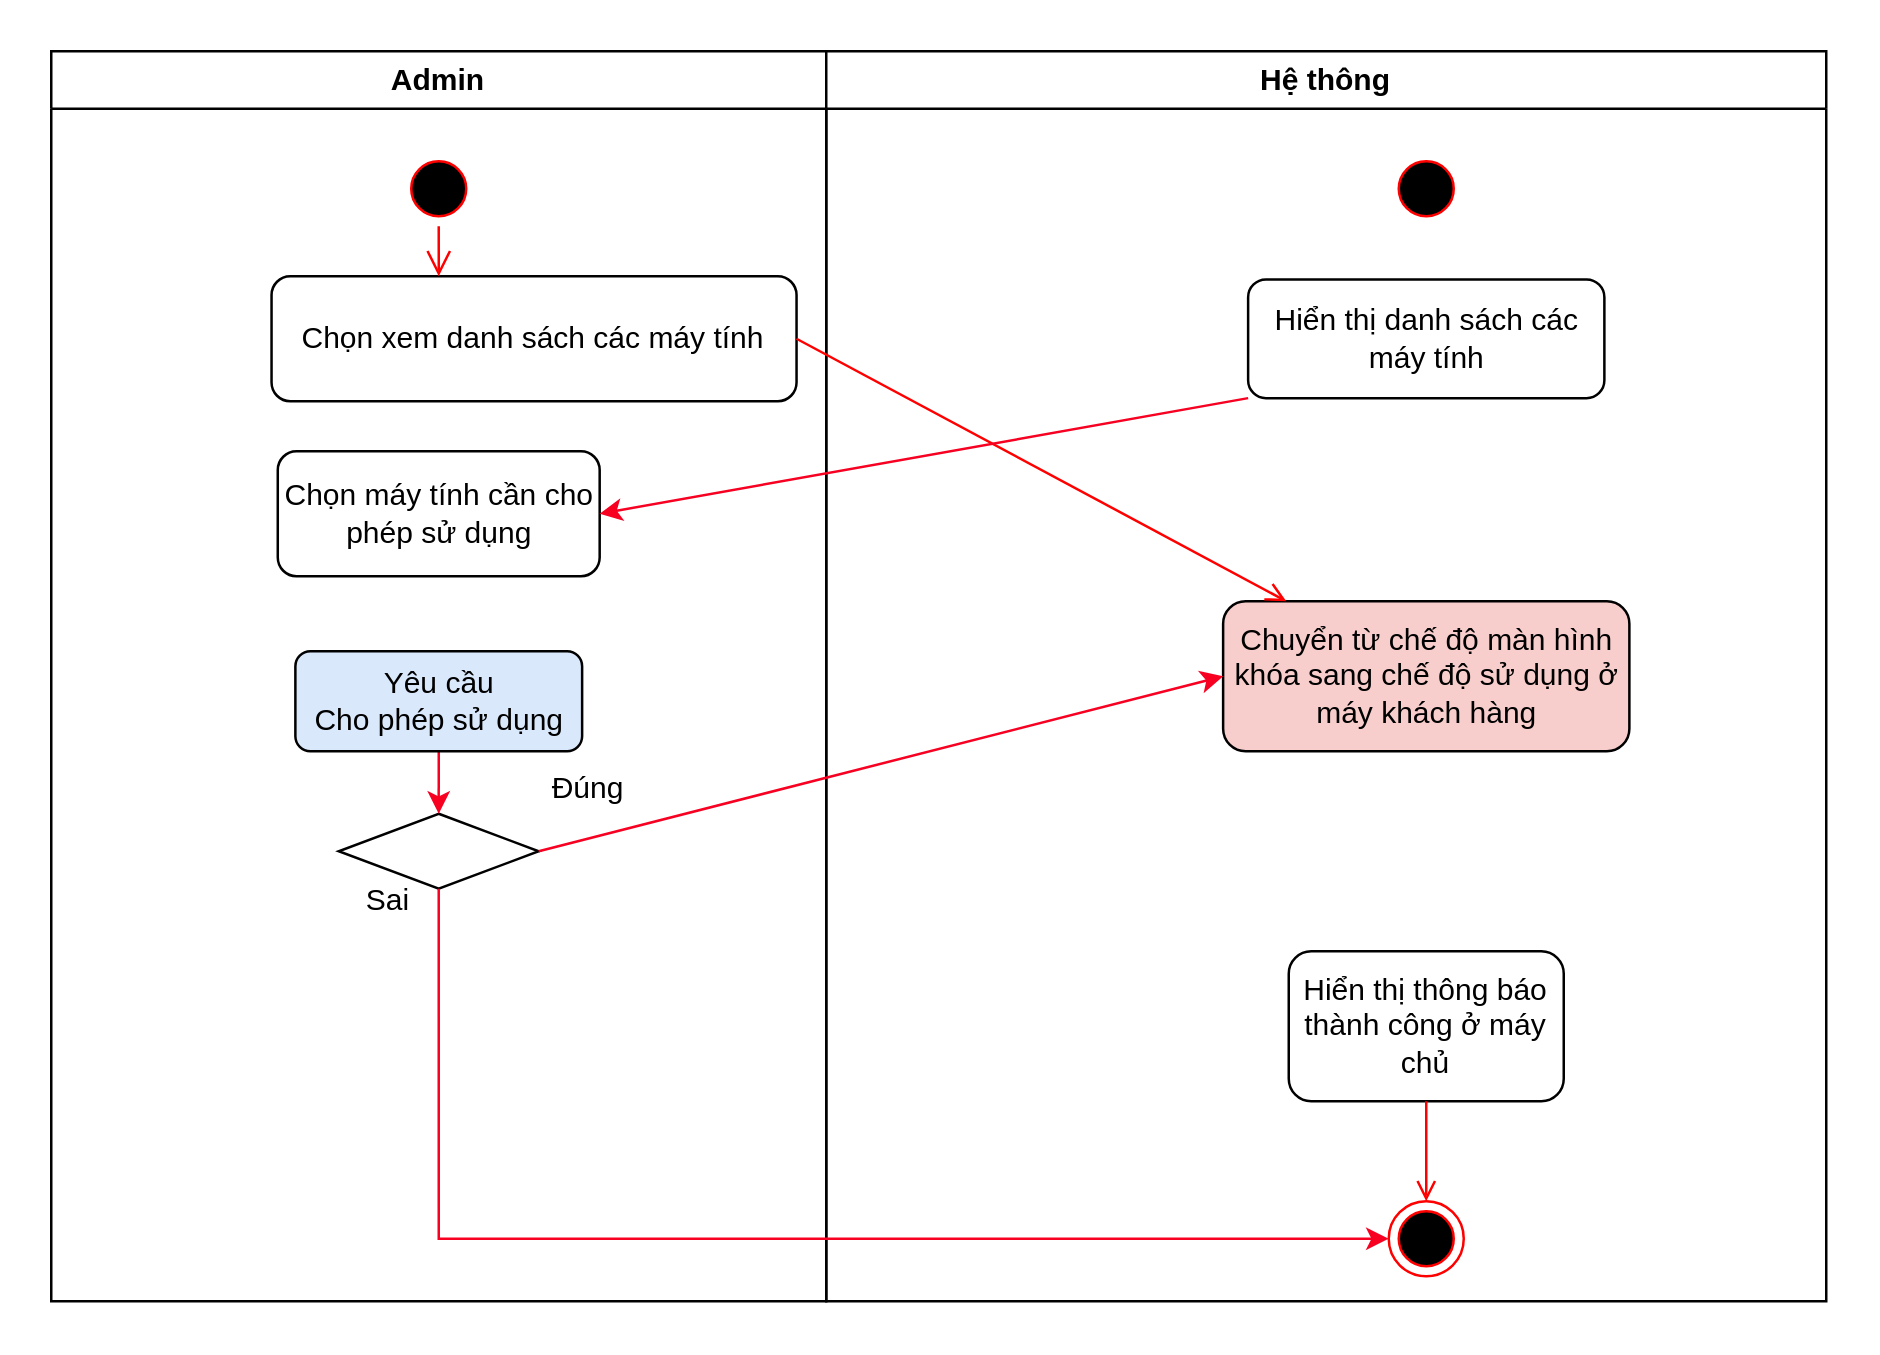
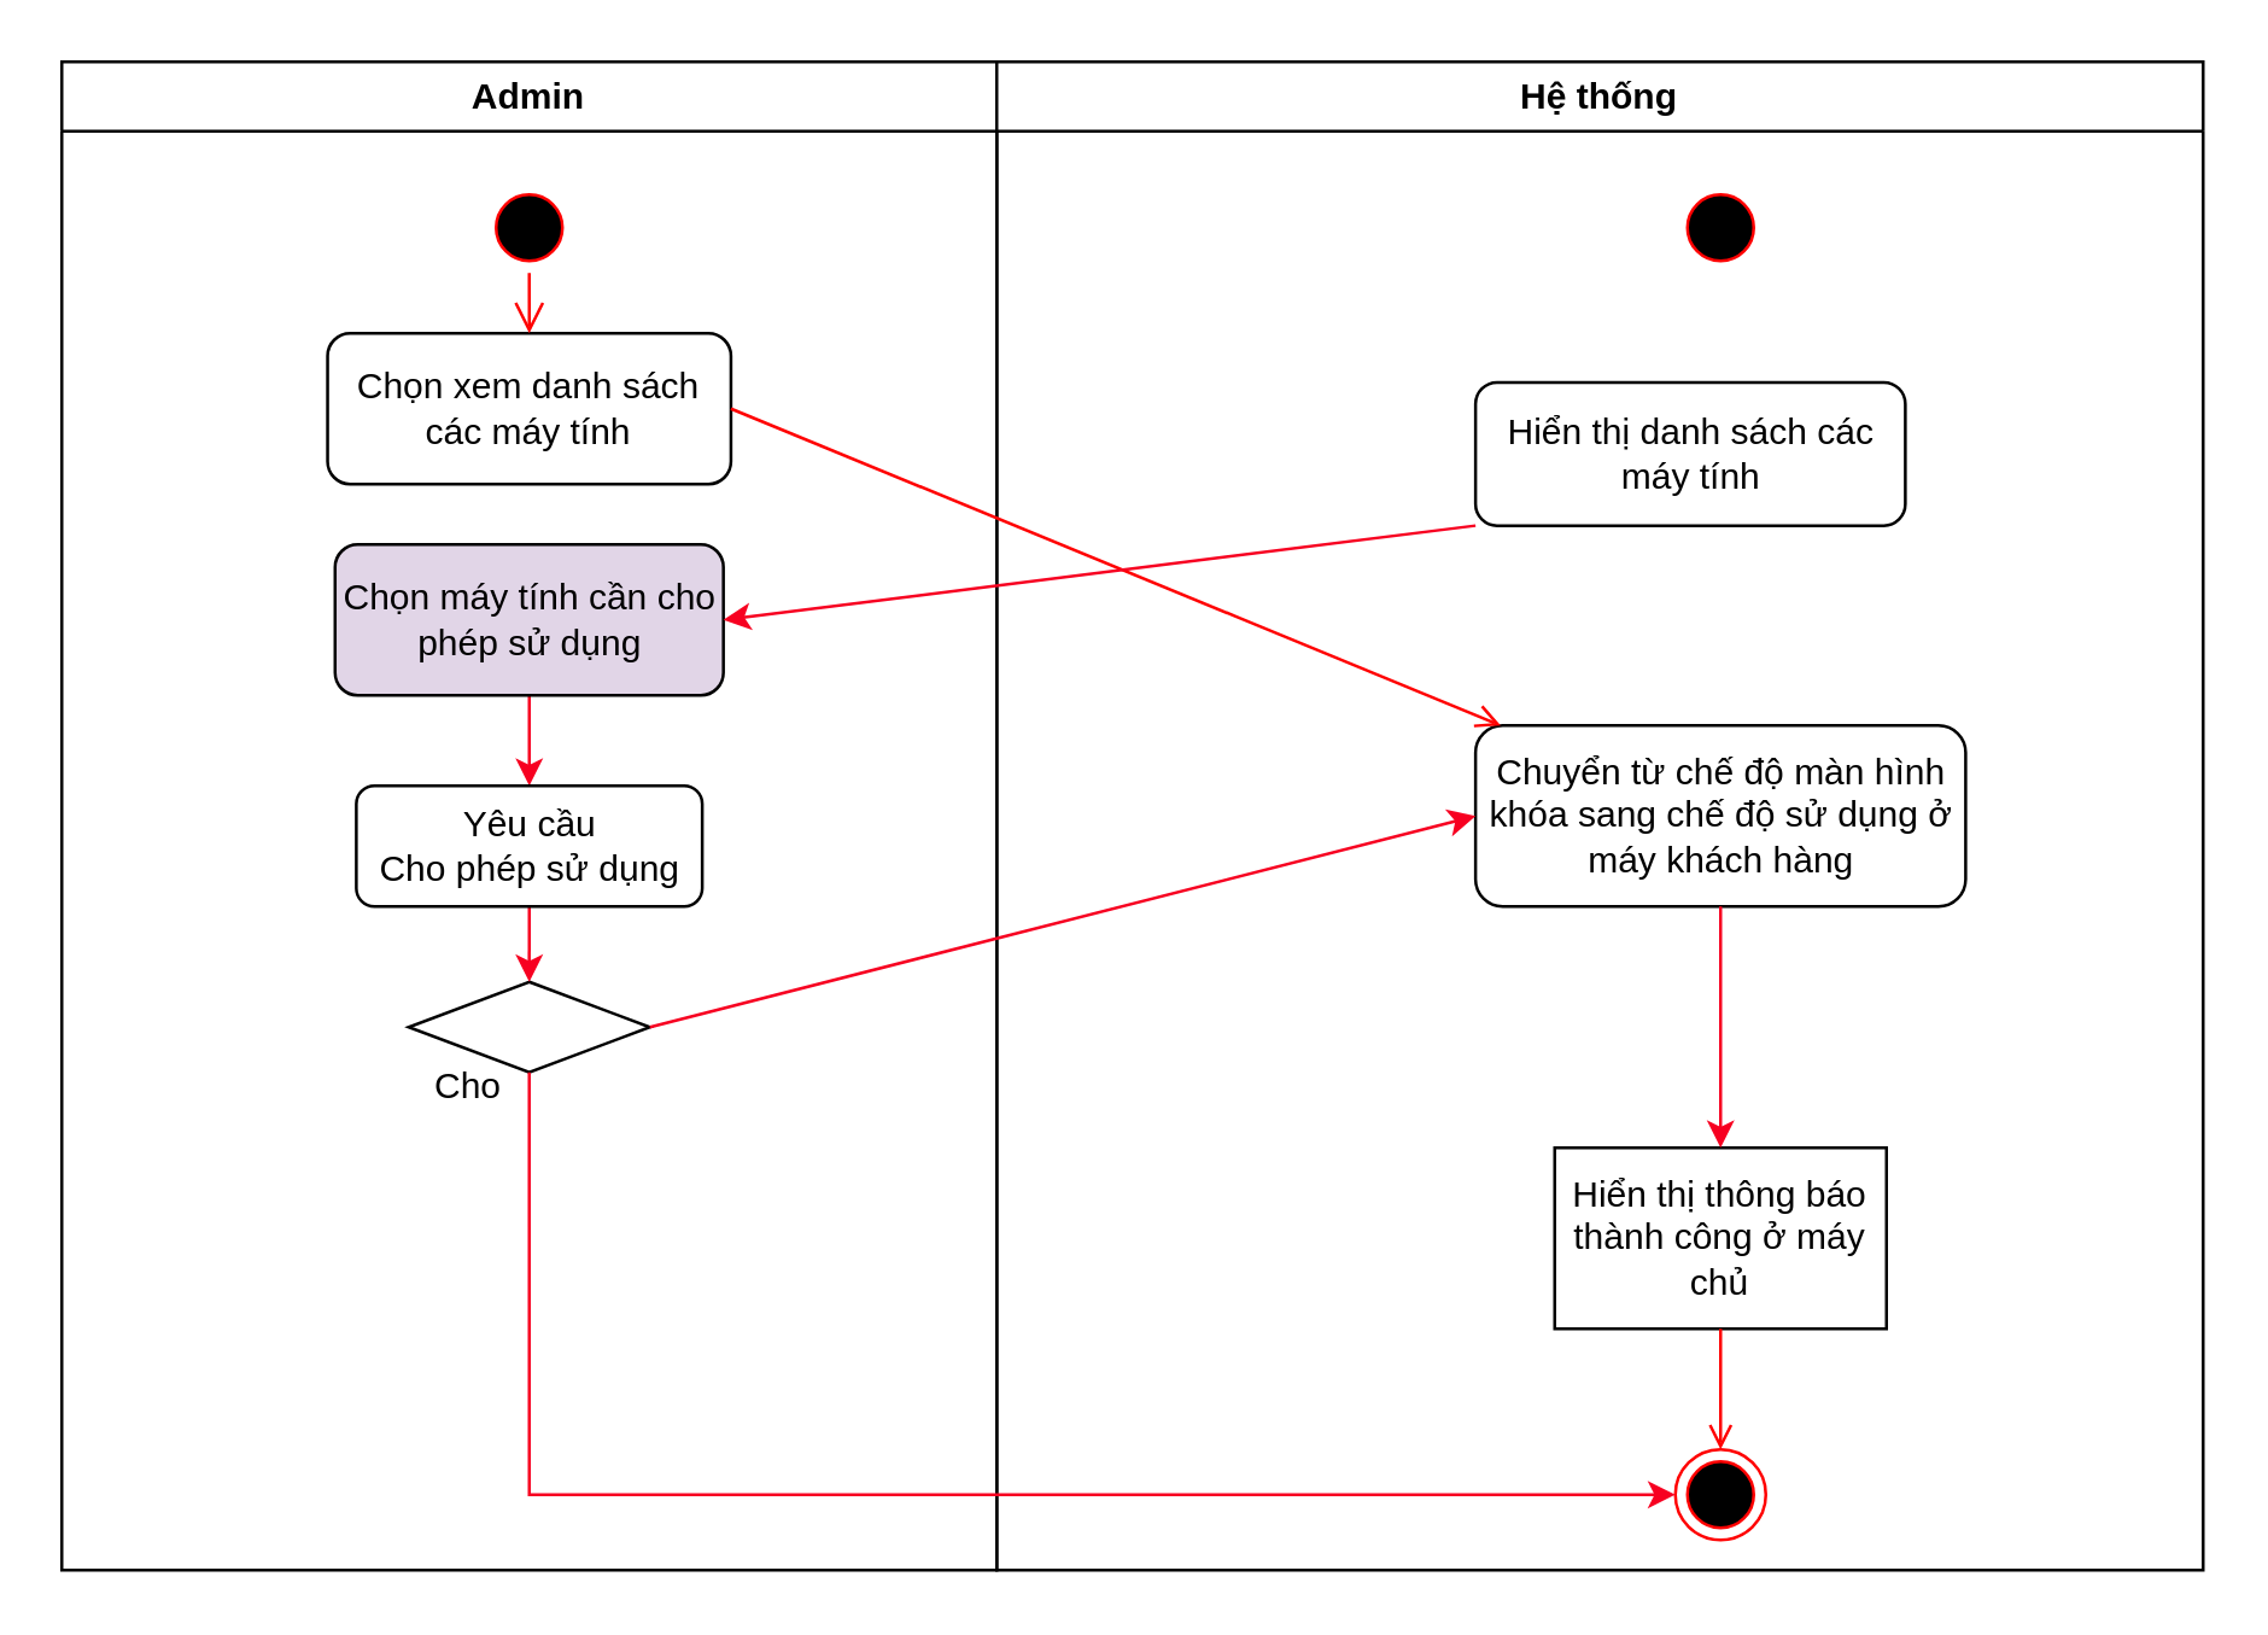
- <mxCell id="14" value="Hệ thông" style="swimlane;whiteSpace=wrap" parent="1" vertex="1"><mxGeometry x="330" y="20" width="400" height="500" as="geometry" /></mxCell>
+ <mxCell id="14" value="Hệ thống" style="swimlane;whiteSpace=wrap" parent="1" vertex="1"><mxGeometry x="330" y="20" width="400" height="500" as="geometry" /></mxCell>
- <mxCell id="5" value="Chọn xem danh sách các máy tính" style="rounded=1;whiteSpace=wrap;html=1;" parent="2" vertex="1"><mxGeometry x="88.12" y="90" width="210" height="50" as="geometry" /></mxCell>
+ <mxCell id="5" value="Chọn xem danh sách các máy tính" style="rounded=1;whiteSpace=wrap;html=1;" parent="2" vertex="1"><mxGeometry x="88.12" y="90" width="133.75" height="50" as="geometry" /></mxCell>
- <mxCell id="16" value="Hiển thị danh sách các máy tính" style="rounded=1;whiteSpace=wrap;html=1;" parent="14" vertex="1"><mxGeometry x="168.75" y="91.25" width="142.5" height="47.5" as="geometry" /></mxCell>
+ <mxCell id="16" value="Hiển thị danh sách các máy tính" style="rounded=1;whiteSpace=wrap;html=1;" parent="14" vertex="1"><mxGeometry x="158.75" y="106.25" width="142.5" height="47.5" as="geometry" /></mxCell>
- <mxCell id="8" value="Chọn máy tính cần cho phép sử dụng" style="rounded=1;whiteSpace=wrap;html=1;" parent="2" vertex="1"><mxGeometry x="90.61" y="160" width="128.76" height="50" as="geometry" /></mxCell>
+ <mxCell id="8" value="Chọn máy tính cần cho phép sử dụng" style="rounded=1;whiteSpace=wrap;html=1;fillColor=#e1d5e7;" parent="2" vertex="1"><mxGeometry x="90.61" y="160" width="128.76" height="50" as="geometry" /></mxCell>
+ <mxCell id="7" style="rounded=0;orthogonalLoop=1;jettySize=auto;html=1;exitX=0.5;exitY=1;exitDx=0;exitDy=0;entryX=0.5;entryY=0;entryDx=0;entryDy=0;strokeColor=#F70021;" parent="2" source="8" target="12" edge="1"><mxGeometry relative="1" as="geometry" /></mxCell>
- <mxCell id="19" value="Chuyển từ chế độ màn hình khóa sang chế độ sử dụng ở máy khách hàng" style="rounded=1;whiteSpace=wrap;html=1;fillColor=#f8cecc;" parent="14" vertex="1"><mxGeometry x="158.75" y="220" width="162.5" height="60" as="geometry" /></mxCell>
+ <mxCell id="19" value="Chuyển từ chế độ màn hình khóa sang chế độ sử dụng ở máy khách hàng" style="rounded=1;whiteSpace=wrap;html=1;" parent="14" vertex="1"><mxGeometry x="158.75" y="220" width="162.5" height="60" as="geometry" /></mxCell>
- <mxCell id="12" value="Yêu cầu &lt;br&gt;Cho phép sử dụng" style="rounded=1;whiteSpace=wrap;html=1;fillColor=#dae8fc;" parent="2" vertex="1"><mxGeometry x="97.65" y="240" width="114.7" height="40" as="geometry" /></mxCell>
+ <mxCell id="12" value="Yêu cầu &lt;br&gt;Cho phép sử dụng" style="rounded=1;whiteSpace=wrap;html=1;" parent="2" vertex="1"><mxGeometry x="97.65" y="240" width="114.7" height="40" as="geometry" /></mxCell>
- <mxCell id="10" value="Đúng" style="text;html=1;strokeColor=none;fillColor=none;align=center;verticalAlign=middle;whiteSpace=wrap;rounded=0;" parent="2" vertex="1"><mxGeometry x="194.99" y="285" width="40" height="20" as="geometry" /></mxCell>
+ <mxCell id="20" style="edgeStyle=none;rounded=0;orthogonalLoop=1;jettySize=auto;html=1;exitX=0.5;exitY=1;exitDx=0;exitDy=0;entryX=0.5;entryY=0;entryDx=0;entryDy=0;strokeColor=#F70021;" parent="14" source="19" target="17" edge="1"><mxGeometry relative="1" as="geometry"><mxPoint x="240" y="400" as="targetPoint" /><mxPoint x="240" y="350" as="sourcePoint" /></mxGeometry></mxCell>
- <mxCell id="13" value="Sai" style="text;html=1;strokeColor=none;fillColor=none;align=center;verticalAlign=middle;whiteSpace=wrap;rounded=0;" parent="2" vertex="1"><mxGeometry x="114.99" y="330" width="40" height="20" as="geometry" /></mxCell>
+ <mxCell id="13" value="Cho" style="text;html=1;strokeColor=none;fillColor=none;align=center;verticalAlign=middle;whiteSpace=wrap;rounded=0;" parent="2" vertex="1"><mxGeometry x="114.99" y="330" width="40" height="20" as="geometry" /></mxCell>
- <mxCell id="17" value="Hiển thị thông báo thành công ở máy chủ" style="rounded=1;whiteSpace=wrap;html=1;" parent="14" vertex="1"><mxGeometry x="185" y="360" width="110" height="60" as="geometry" /></mxCell>
+ <mxCell id="17" value="Hiển thị thông báo thành công ở máy chủ" style="whiteSpace=wrap;html=1;rounded=0;" parent="14" vertex="1"><mxGeometry x="185" y="360" width="110" height="60" as="geometry" /></mxCell>
